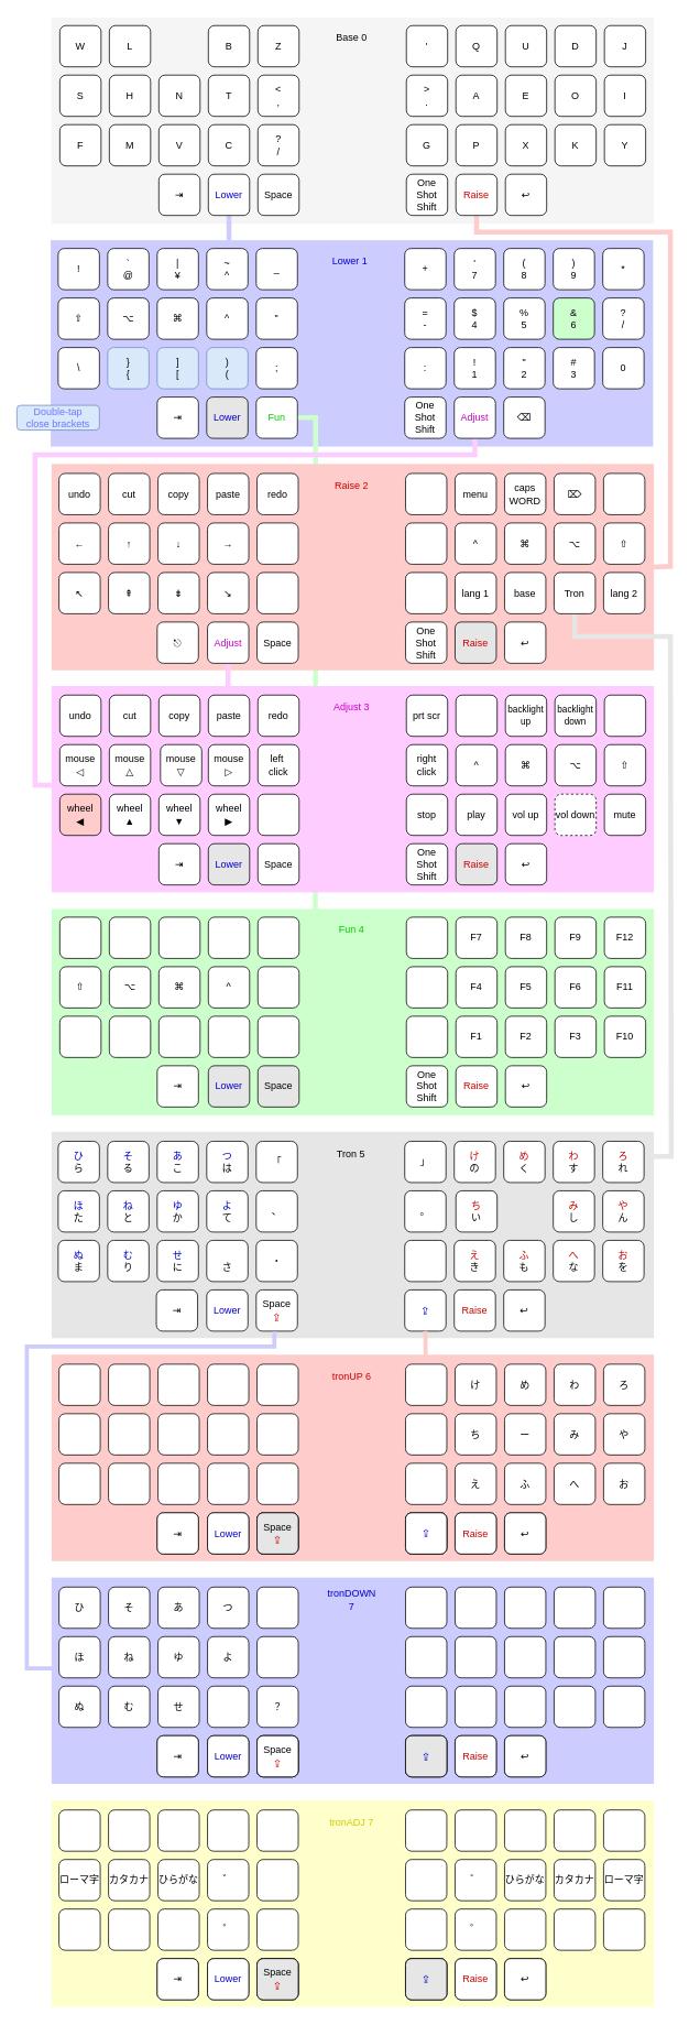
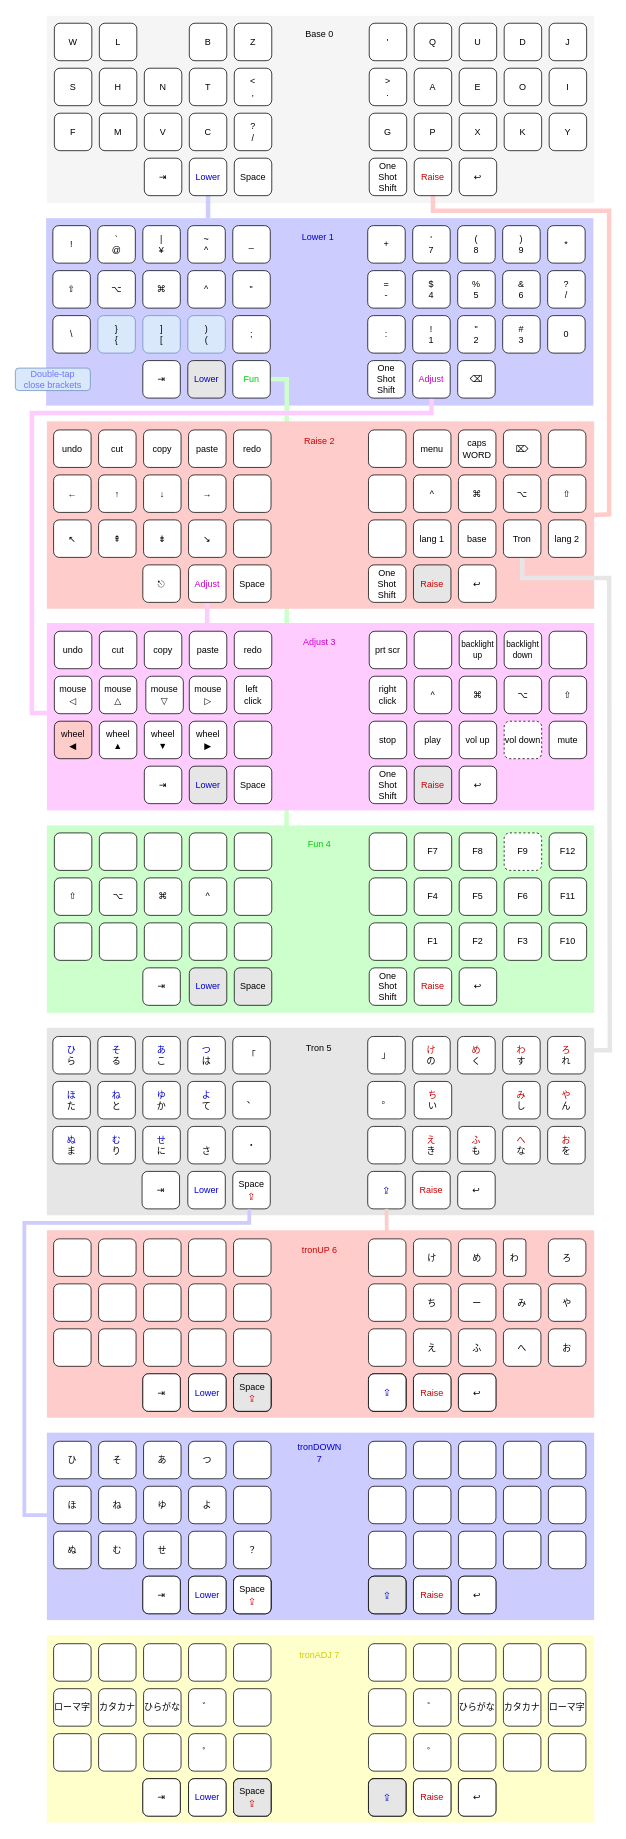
- <mxCell id="65" value="&amp;amp;&lt;br&gt;6" style="rounded=1;whiteSpace=wrap;html=1;fillColor=#ccffcc;" parent="1" vertex="1"><mxGeometry x="670" y="360" width="50" height="50" as="geometry" /></mxCell>
+ <mxCell id="65" value="&amp;amp;&lt;br&gt;6" style="rounded=1;whiteSpace=wrap;html=1;" parent="1" vertex="1"><mxGeometry x="670" y="360" width="50" height="50" as="geometry" /></mxCell>
- <mxCell id="162" value="F9" style="rounded=1;whiteSpace=wrap;html=1;" parent="1" vertex="1"><mxGeometry x="672" y="1110" width="50" height="50" as="geometry" /></mxCell>
+ <mxCell id="162" value="F9" style="rounded=1;whiteSpace=wrap;html=1;dashed=1;" parent="1" vertex="1"><mxGeometry x="672" y="1110" width="50" height="50" as="geometry" /></mxCell>
- <mxCell id="253" value="わ" style="rounded=1;whiteSpace=wrap;html=1;" parent="1" vertex="1"><mxGeometry x="671" y="1651.5" width="50" height="50" as="geometry" /></mxCell>
+ <mxCell id="253" value="わ" style="rounded=1;whiteSpace=wrap;html=1;" parent="1" vertex="1"><mxGeometry x="671" y="1651.5" width="30" height="50" as="geometry" /></mxCell>
